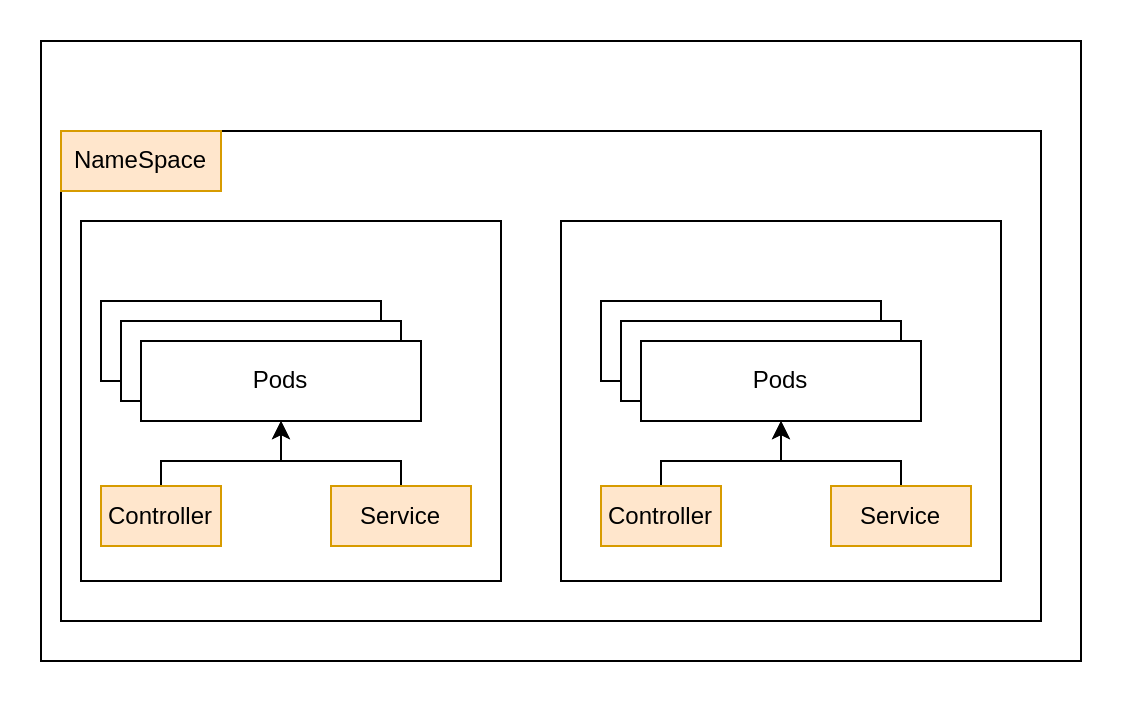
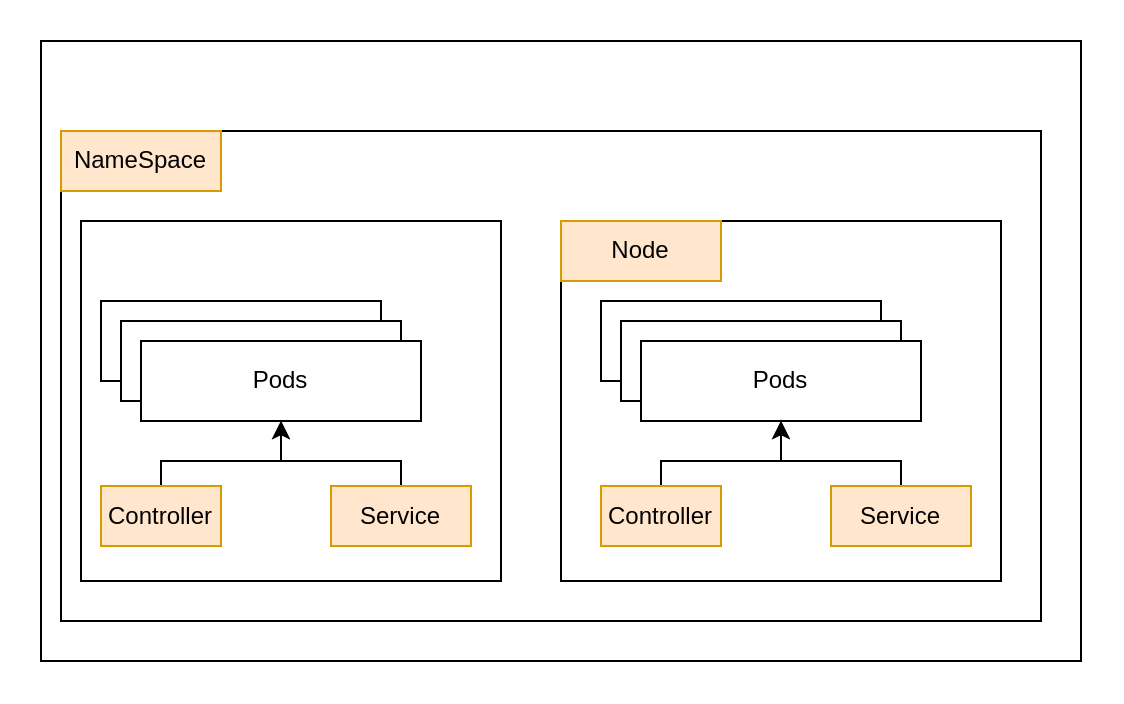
+ <mxCell id="13" value="Node" style="text;html=1;strokeColor=#d79b00;fillColor=#ffe6cc;align=center;verticalAlign=middle;whiteSpace=wrap;rounded=0;labelBackgroundColor=none;labelBorderColor=none;" vertex="1" parent="1"><mxGeometry x="280" y="110" width="80" height="30" as="geometry" /></mxCell>
